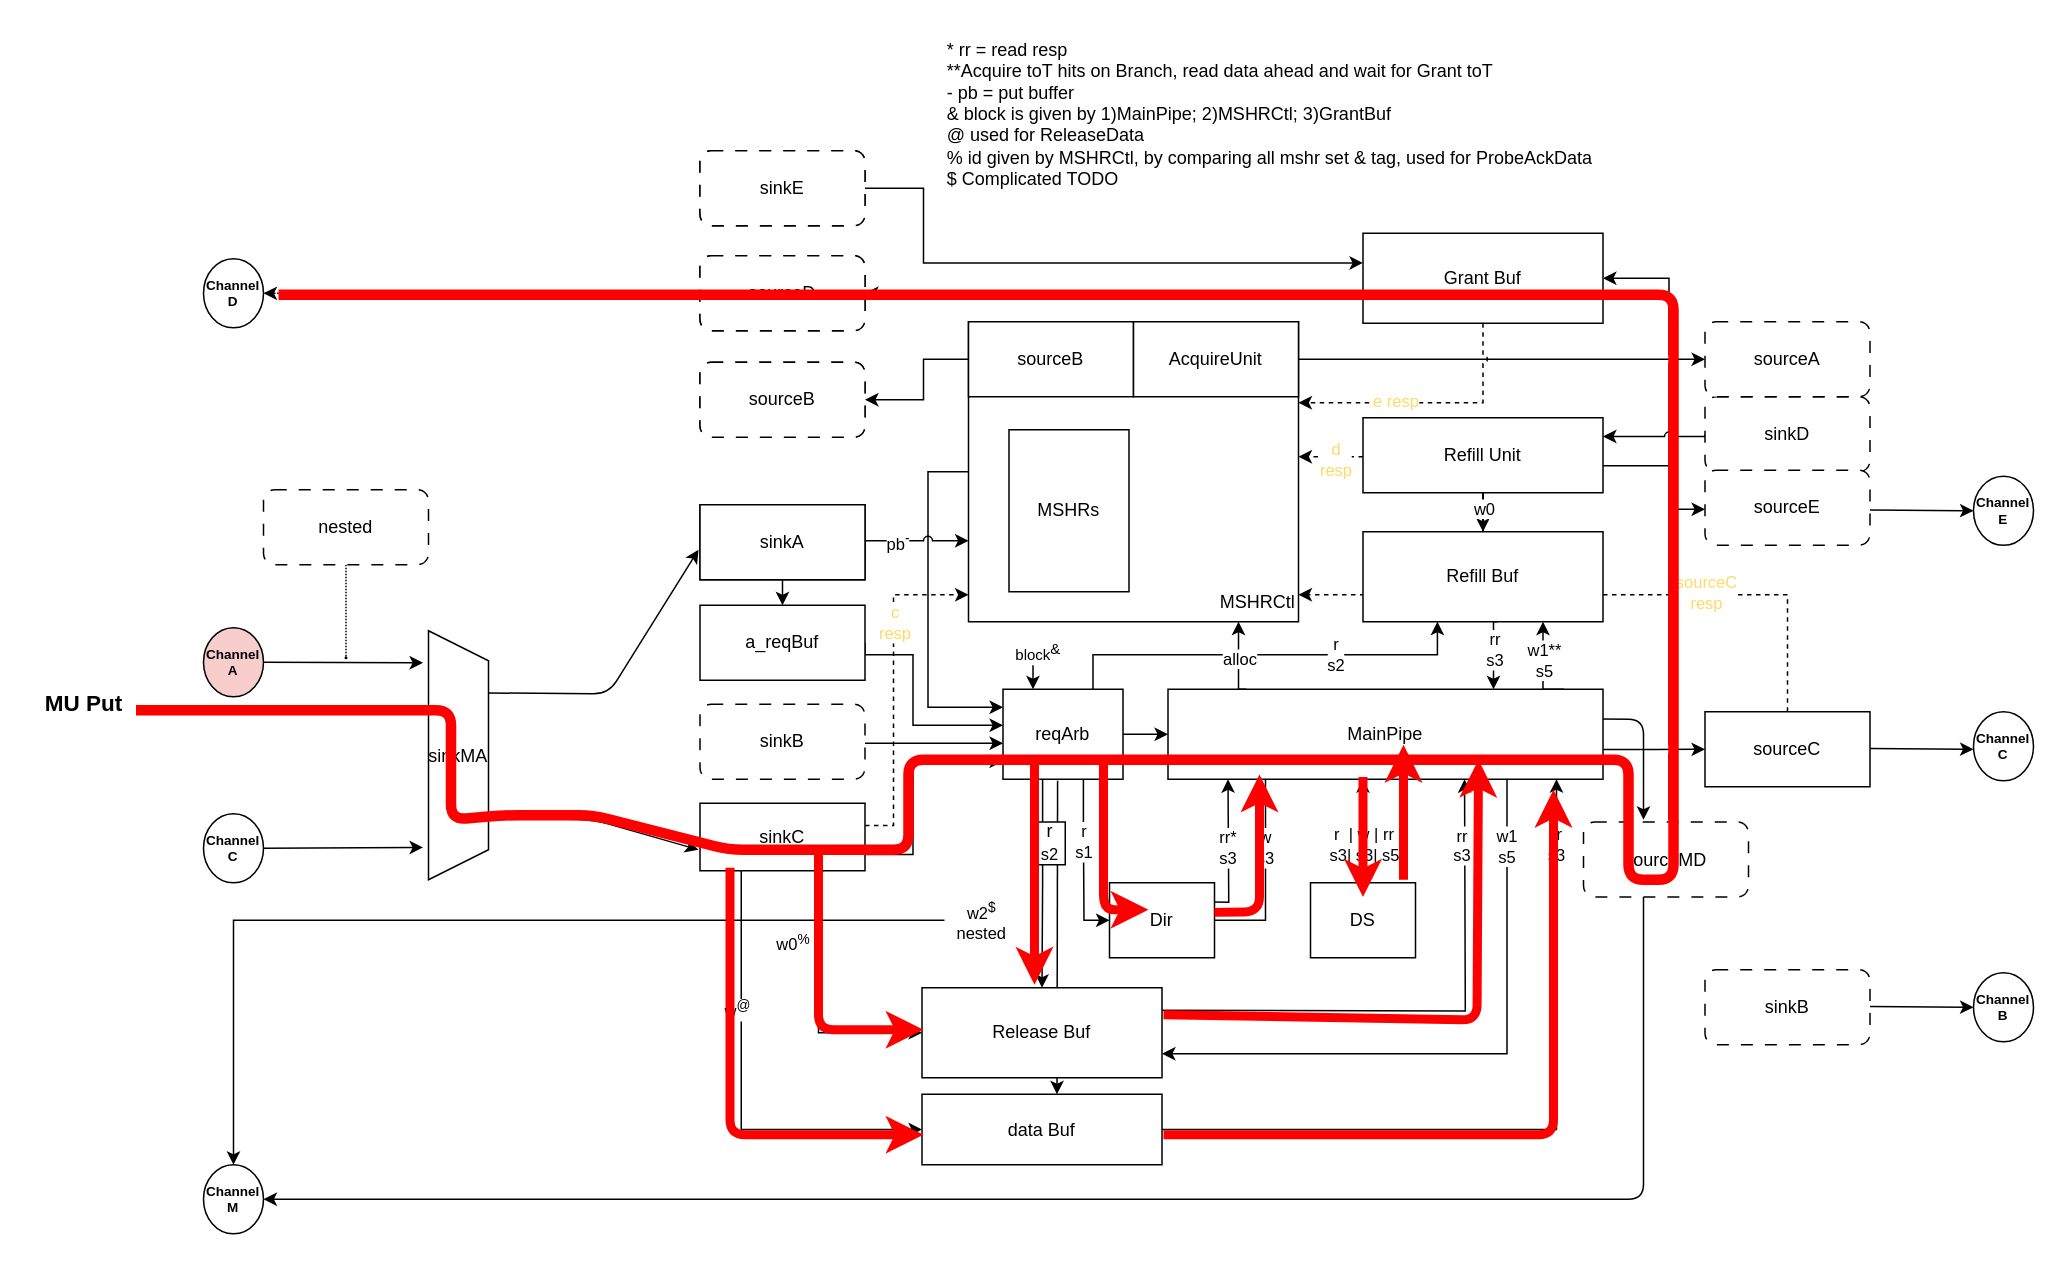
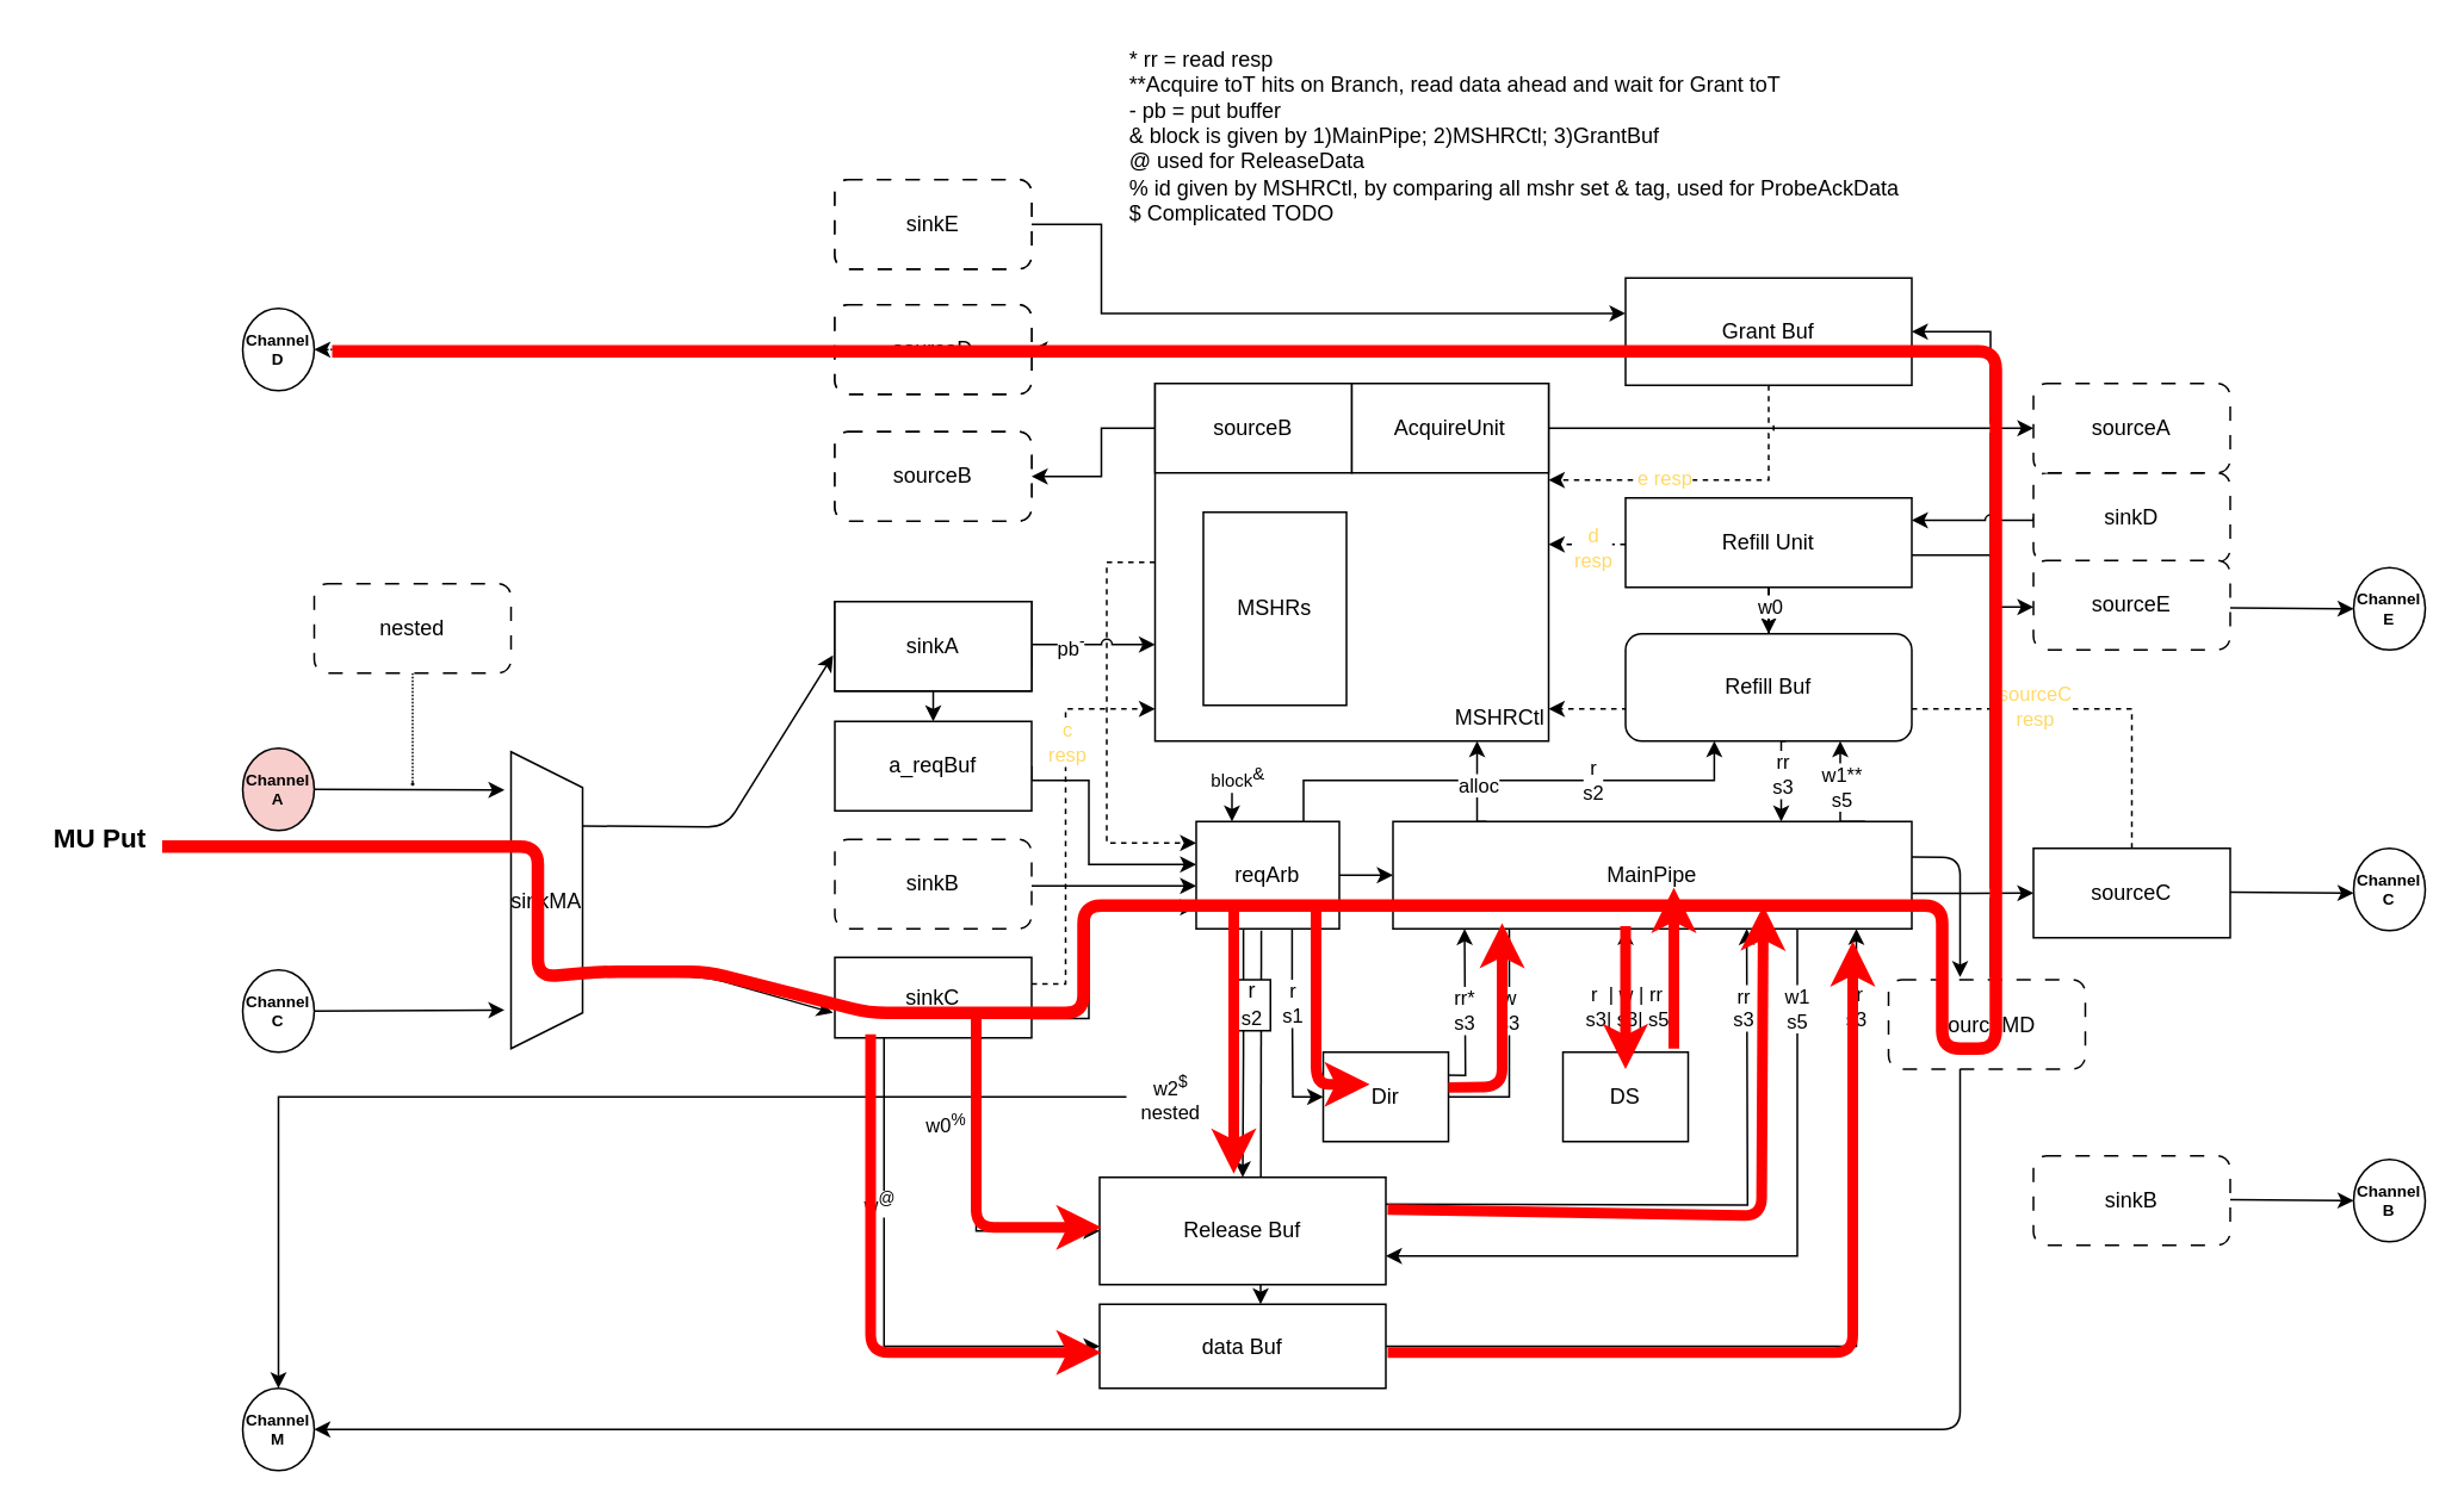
- <mxCell id="82" value="Refill Buf" style="rounded=0;whiteSpace=wrap;html=1;points=[[0,0,0,0,0],[0,0.25,0,0,0],[0,0.5,0,0,0],[0,0.75,0,0,0],[0,1,0,0,0],[0.06,1,0,0,0],[0.13,1,0,0,0],[0.19,1,0,0,0],[0.25,0,0,0,0],[0.25,1,0,0,0],[0.31,1,0,0,0],[0.38,1,0,0,0],[0.44,1,0,0,0],[0.5,0,0,0,0],[0.5,1,0,0,0],[0.56,1,0,0,0],[0.63,1,0,0,0],[0.69,1,0,0,0],[0.75,0,0,0,0],[0.75,1,0,0,0],[0.81,1,0,0,0],[0.88,1,0,0,0],[0.94,1,0,0,0],[1,0,0,0,0],[1,0.25,0,0,0],[1,0.5,0,0,0],[1,0.75,0,0,0],[1,1,0,0,0]];movable=0;resizable=0;rotatable=0;deletable=0;editable=0;locked=1;connectable=0;" vertex="1" parent="1"><mxGeometry x="908" y="354" width="160" height="60" as="geometry" /></mxCell>
+ <mxCell id="82" value="Refill Buf" style="whiteSpace=wrap;html=1;points=[[0,0,0,0,0],[0,0.25,0,0,0],[0,0.5,0,0,0],[0,0.75,0,0,0],[0,1,0,0,0],[0.06,1,0,0,0],[0.13,1,0,0,0],[0.19,1,0,0,0],[0.25,0,0,0,0],[0.25,1,0,0,0],[0.31,1,0,0,0],[0.38,1,0,0,0],[0.44,1,0,0,0],[0.5,0,0,0,0],[0.5,1,0,0,0],[0.56,1,0,0,0],[0.63,1,0,0,0],[0.69,1,0,0,0],[0.75,0,0,0,0],[0.75,1,0,0,0],[0.81,1,0,0,0],[0.88,1,0,0,0],[0.94,1,0,0,0],[1,0,0,0,0],[1,0.25,0,0,0],[1,0.5,0,0,0],[1,0.75,0,0,0],[1,1,0,0,0]];movable=0;resizable=0;rotatable=0;deletable=0;editable=0;locked=1;connectable=0;rounded=1;" vertex="1" parent="1"><mxGeometry x="908" y="354" width="160" height="60" as="geometry" /></mxCell>
- <mxCell id="7" style="edgeStyle=elbowEdgeStyle;orthogonalLoop=1;jettySize=auto;html=1;entryX=0;entryY=0.2;entryDx=0;entryDy=0;entryPerimeter=0;fontSize=11;fontColor=#000000;startArrow=none;startFill=0;endArrow=classic;endFill=1;rounded=0;movable=0;resizable=0;rotatable=0;deletable=0;editable=0;locked=1;connectable=0;" edge="1" parent="1" source="10" target="29"><mxGeometry relative="1" as="geometry"><Array as="points"><mxPoint x="618" y="416" /><mxPoint x="598" y="446" /><mxPoint x="608" y="446" /><mxPoint x="598" y="426" /></Array></mxGeometry></mxCell>
+ <mxCell id="7" style="edgeStyle=elbowEdgeStyle;orthogonalLoop=1;jettySize=auto;html=1;entryX=0;entryY=0.2;entryDx=0;entryDy=0;entryPerimeter=0;fontSize=11;fontColor=#000000;startArrow=none;startFill=0;endArrow=classic;endFill=1;rounded=0;movable=0;resizable=0;rotatable=0;deletable=0;editable=0;locked=1;connectable=0;dashed=1;" edge="1" parent="1" source="10" target="29"><mxGeometry relative="1" as="geometry"><Array as="points"><mxPoint x="618" y="416" /><mxPoint x="598" y="446" /><mxPoint x="608" y="446" /><mxPoint x="598" y="426" /></Array></mxGeometry></mxCell>
